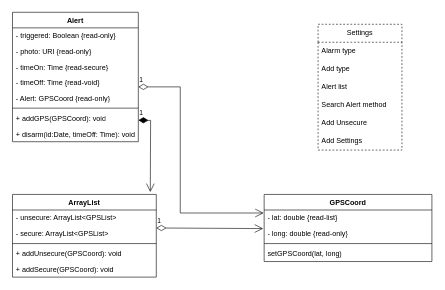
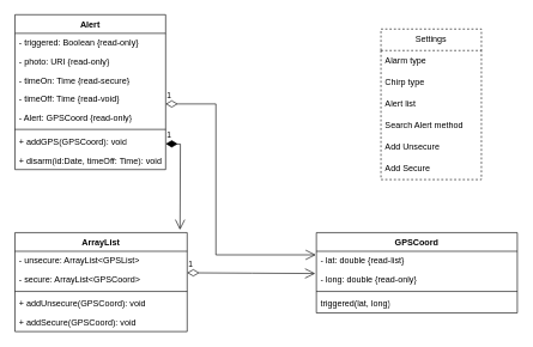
- <mxCell id="24" value="Add type" style="text;strokeColor=none;fillColor=none;align=left;verticalAlign=middle;spacingLeft=4;spacingRight=4;overflow=hidden;points=[[0,0.5],[1,0.5]];portConstraint=eastwest;rotatable=0;whiteSpace=wrap;html=1;" parent="22" vertex="1"><mxGeometry y="60" width="140" height="30" as="geometry" /></mxCell>
+ <mxCell id="24" value="Chirp type" style="text;strokeColor=none;fillColor=none;align=left;verticalAlign=middle;spacingLeft=4;spacingRight=4;overflow=hidden;points=[[0,0.5],[1,0.5]];portConstraint=eastwest;rotatable=0;whiteSpace=wrap;html=1;" parent="22" vertex="1"><mxGeometry y="60" width="140" height="30" as="geometry" /></mxCell>
- <mxCell id="28" value="Add Settings" style="text;strokeColor=none;fillColor=none;align=left;verticalAlign=middle;spacingLeft=4;spacingRight=4;overflow=hidden;points=[[0,0.5],[1,0.5]];portConstraint=eastwest;rotatable=0;whiteSpace=wrap;html=1;" parent="22" vertex="1"><mxGeometry y="180" width="140" height="30" as="geometry" /></mxCell>
+ <mxCell id="28" value="Add Secure" style="text;strokeColor=none;fillColor=none;align=left;verticalAlign=middle;spacingLeft=4;spacingRight=4;overflow=hidden;points=[[0,0.5],[1,0.5]];portConstraint=eastwest;rotatable=0;whiteSpace=wrap;html=1;" parent="22" vertex="1"><mxGeometry y="180" width="140" height="30" as="geometry" /></mxCell>
- <mxCell id="13" value="- secure: ArrayList&amp;lt;GPSList&amp;gt;" style="text;strokeColor=none;fillColor=none;align=left;verticalAlign=top;spacingLeft=4;spacingRight=4;overflow=hidden;rotatable=0;points=[[0,0.5],[1,0.5]];portConstraint=eastwest;whiteSpace=wrap;html=1;" parent="11" vertex="1"><mxGeometry y="52" width="240" height="26" as="geometry" /></mxCell>
+ <mxCell id="13" value="- secure: ArrayList&amp;lt;GPSCoord&amp;gt;" style="text;strokeColor=none;fillColor=none;align=left;verticalAlign=top;spacingLeft=4;spacingRight=4;overflow=hidden;rotatable=0;points=[[0,0.5],[1,0.5]];portConstraint=eastwest;whiteSpace=wrap;html=1;" parent="11" vertex="1"><mxGeometry y="52" width="240" height="26" as="geometry" /></mxCell>
- <mxCell id="21" value="setGPSCoord(lat, long)" style="text;strokeColor=none;fillColor=none;align=left;verticalAlign=top;spacingLeft=4;spacingRight=4;overflow=hidden;rotatable=0;points=[[0,0.5],[1,0.5]];portConstraint=eastwest;whiteSpace=wrap;html=1;" parent="17" vertex="1"><mxGeometry y="86" width="280" height="26" as="geometry" /></mxCell>
+ <mxCell id="21" value="triggered(lat, long)" style="text;strokeColor=none;fillColor=none;align=left;verticalAlign=top;spacingLeft=4;spacingRight=4;overflow=hidden;rotatable=0;points=[[0,0.5],[1,0.5]];portConstraint=eastwest;whiteSpace=wrap;html=1;" parent="17" vertex="1"><mxGeometry y="86" width="280" height="26" as="geometry" /></mxCell>
